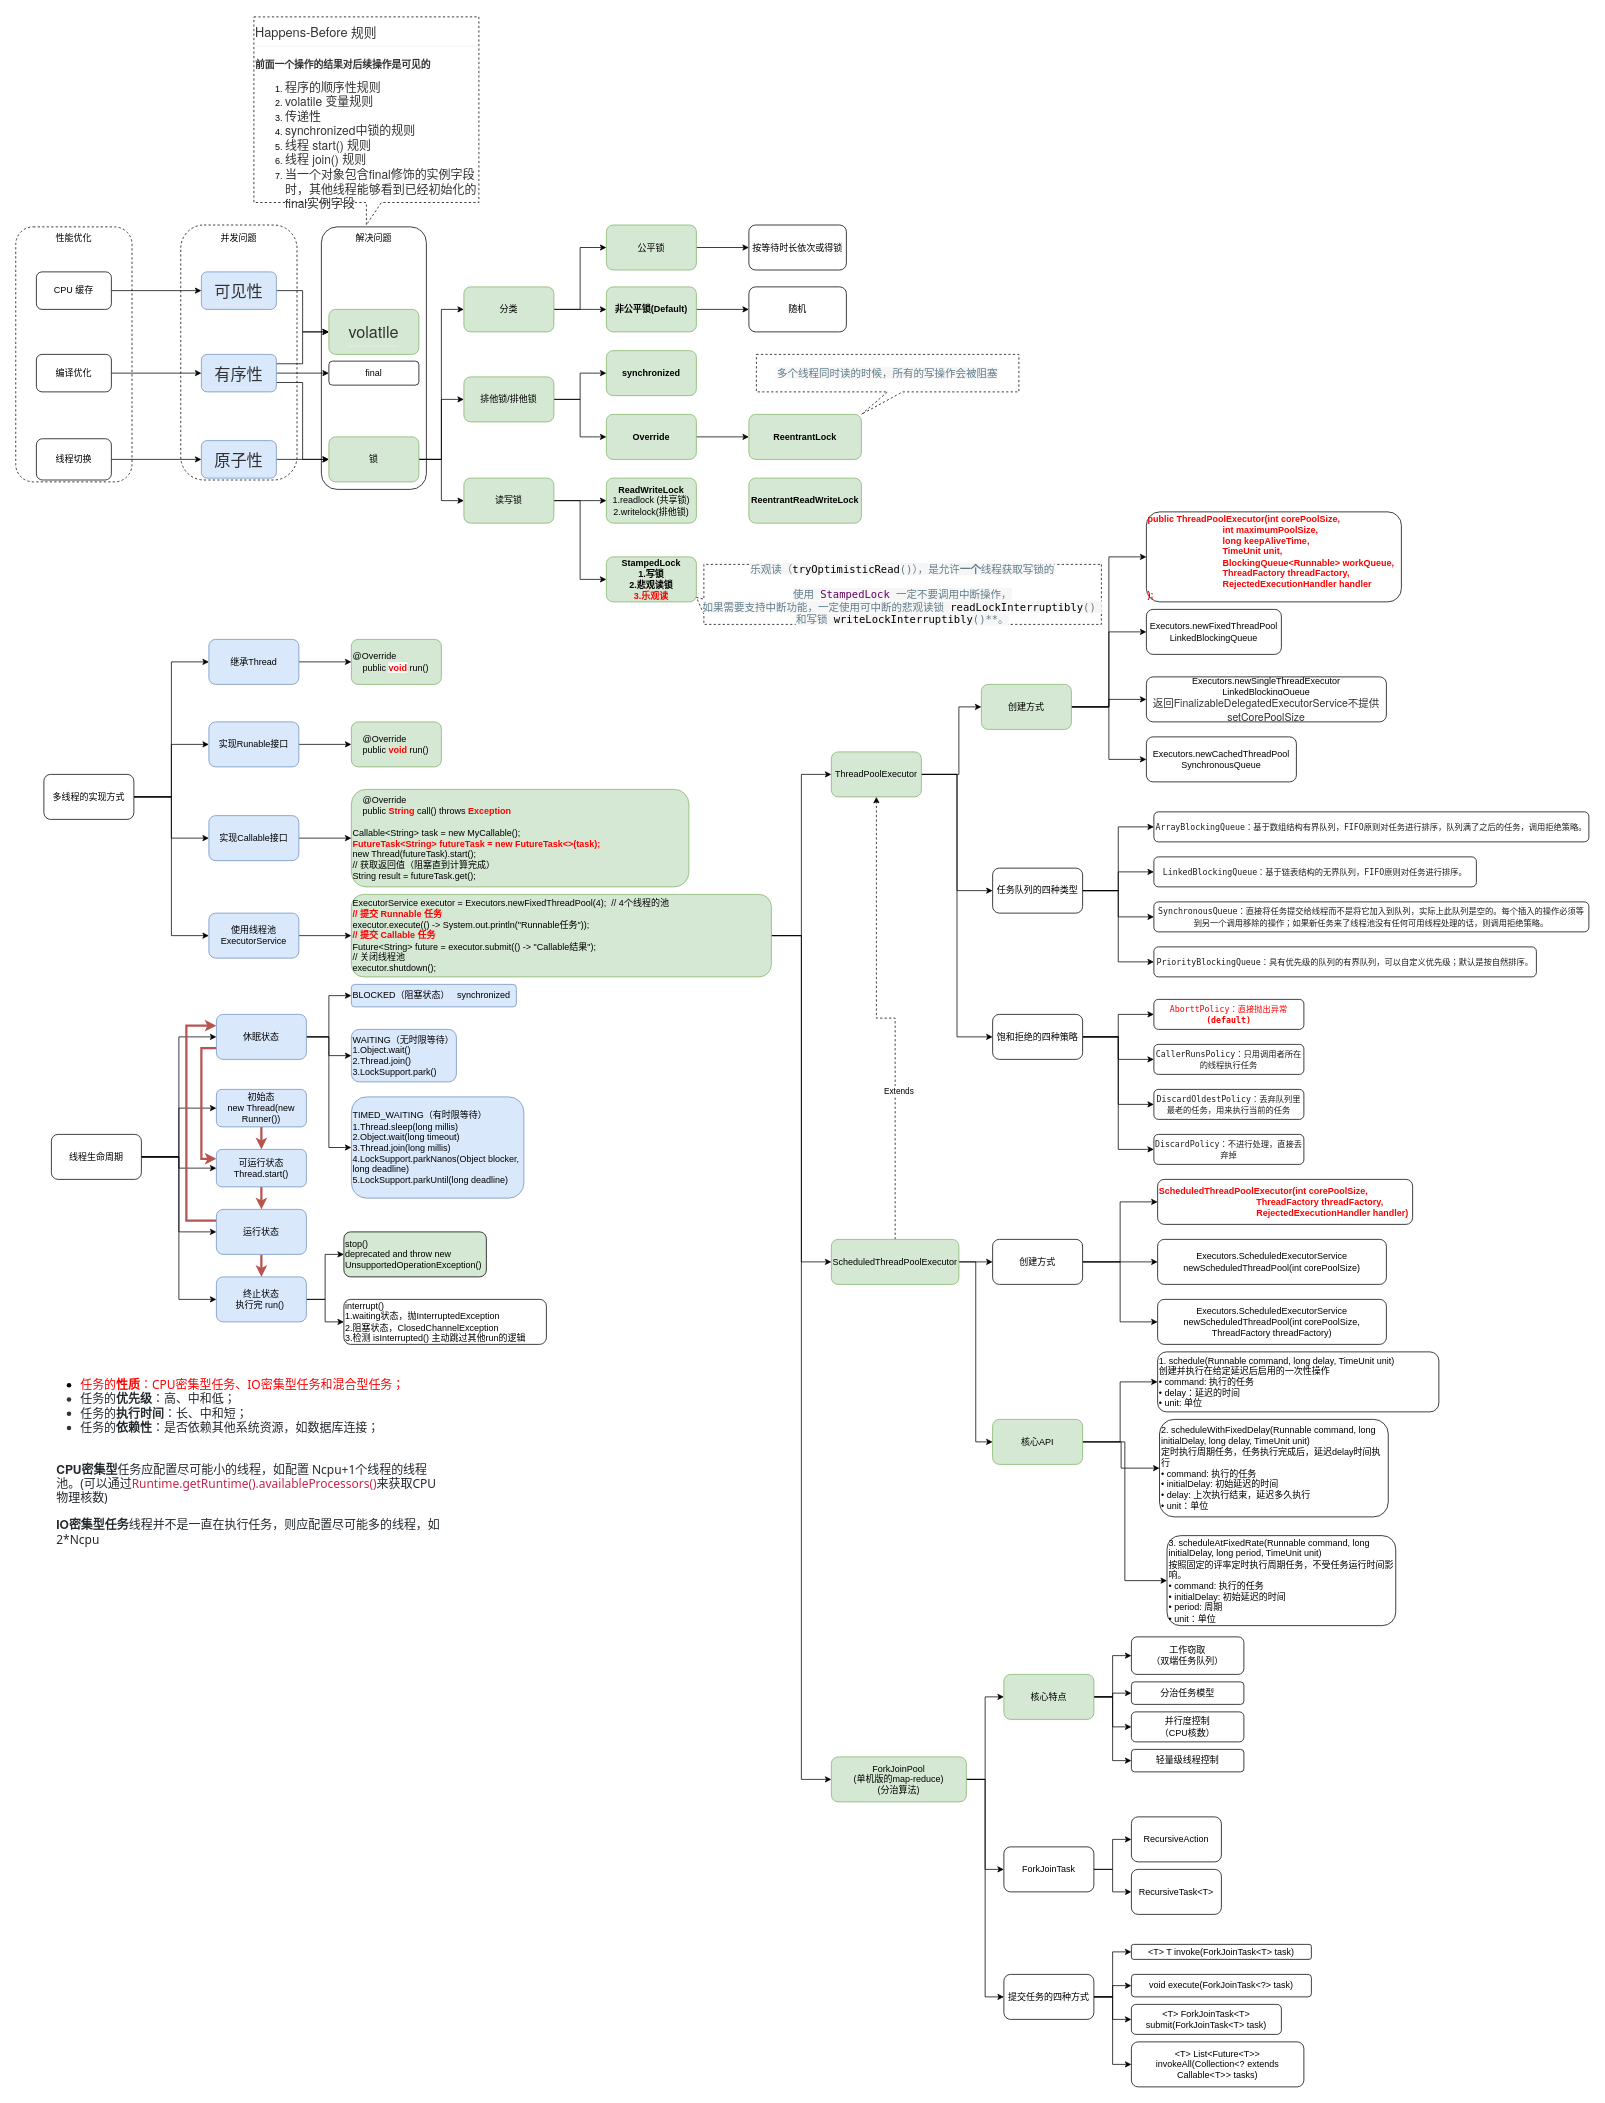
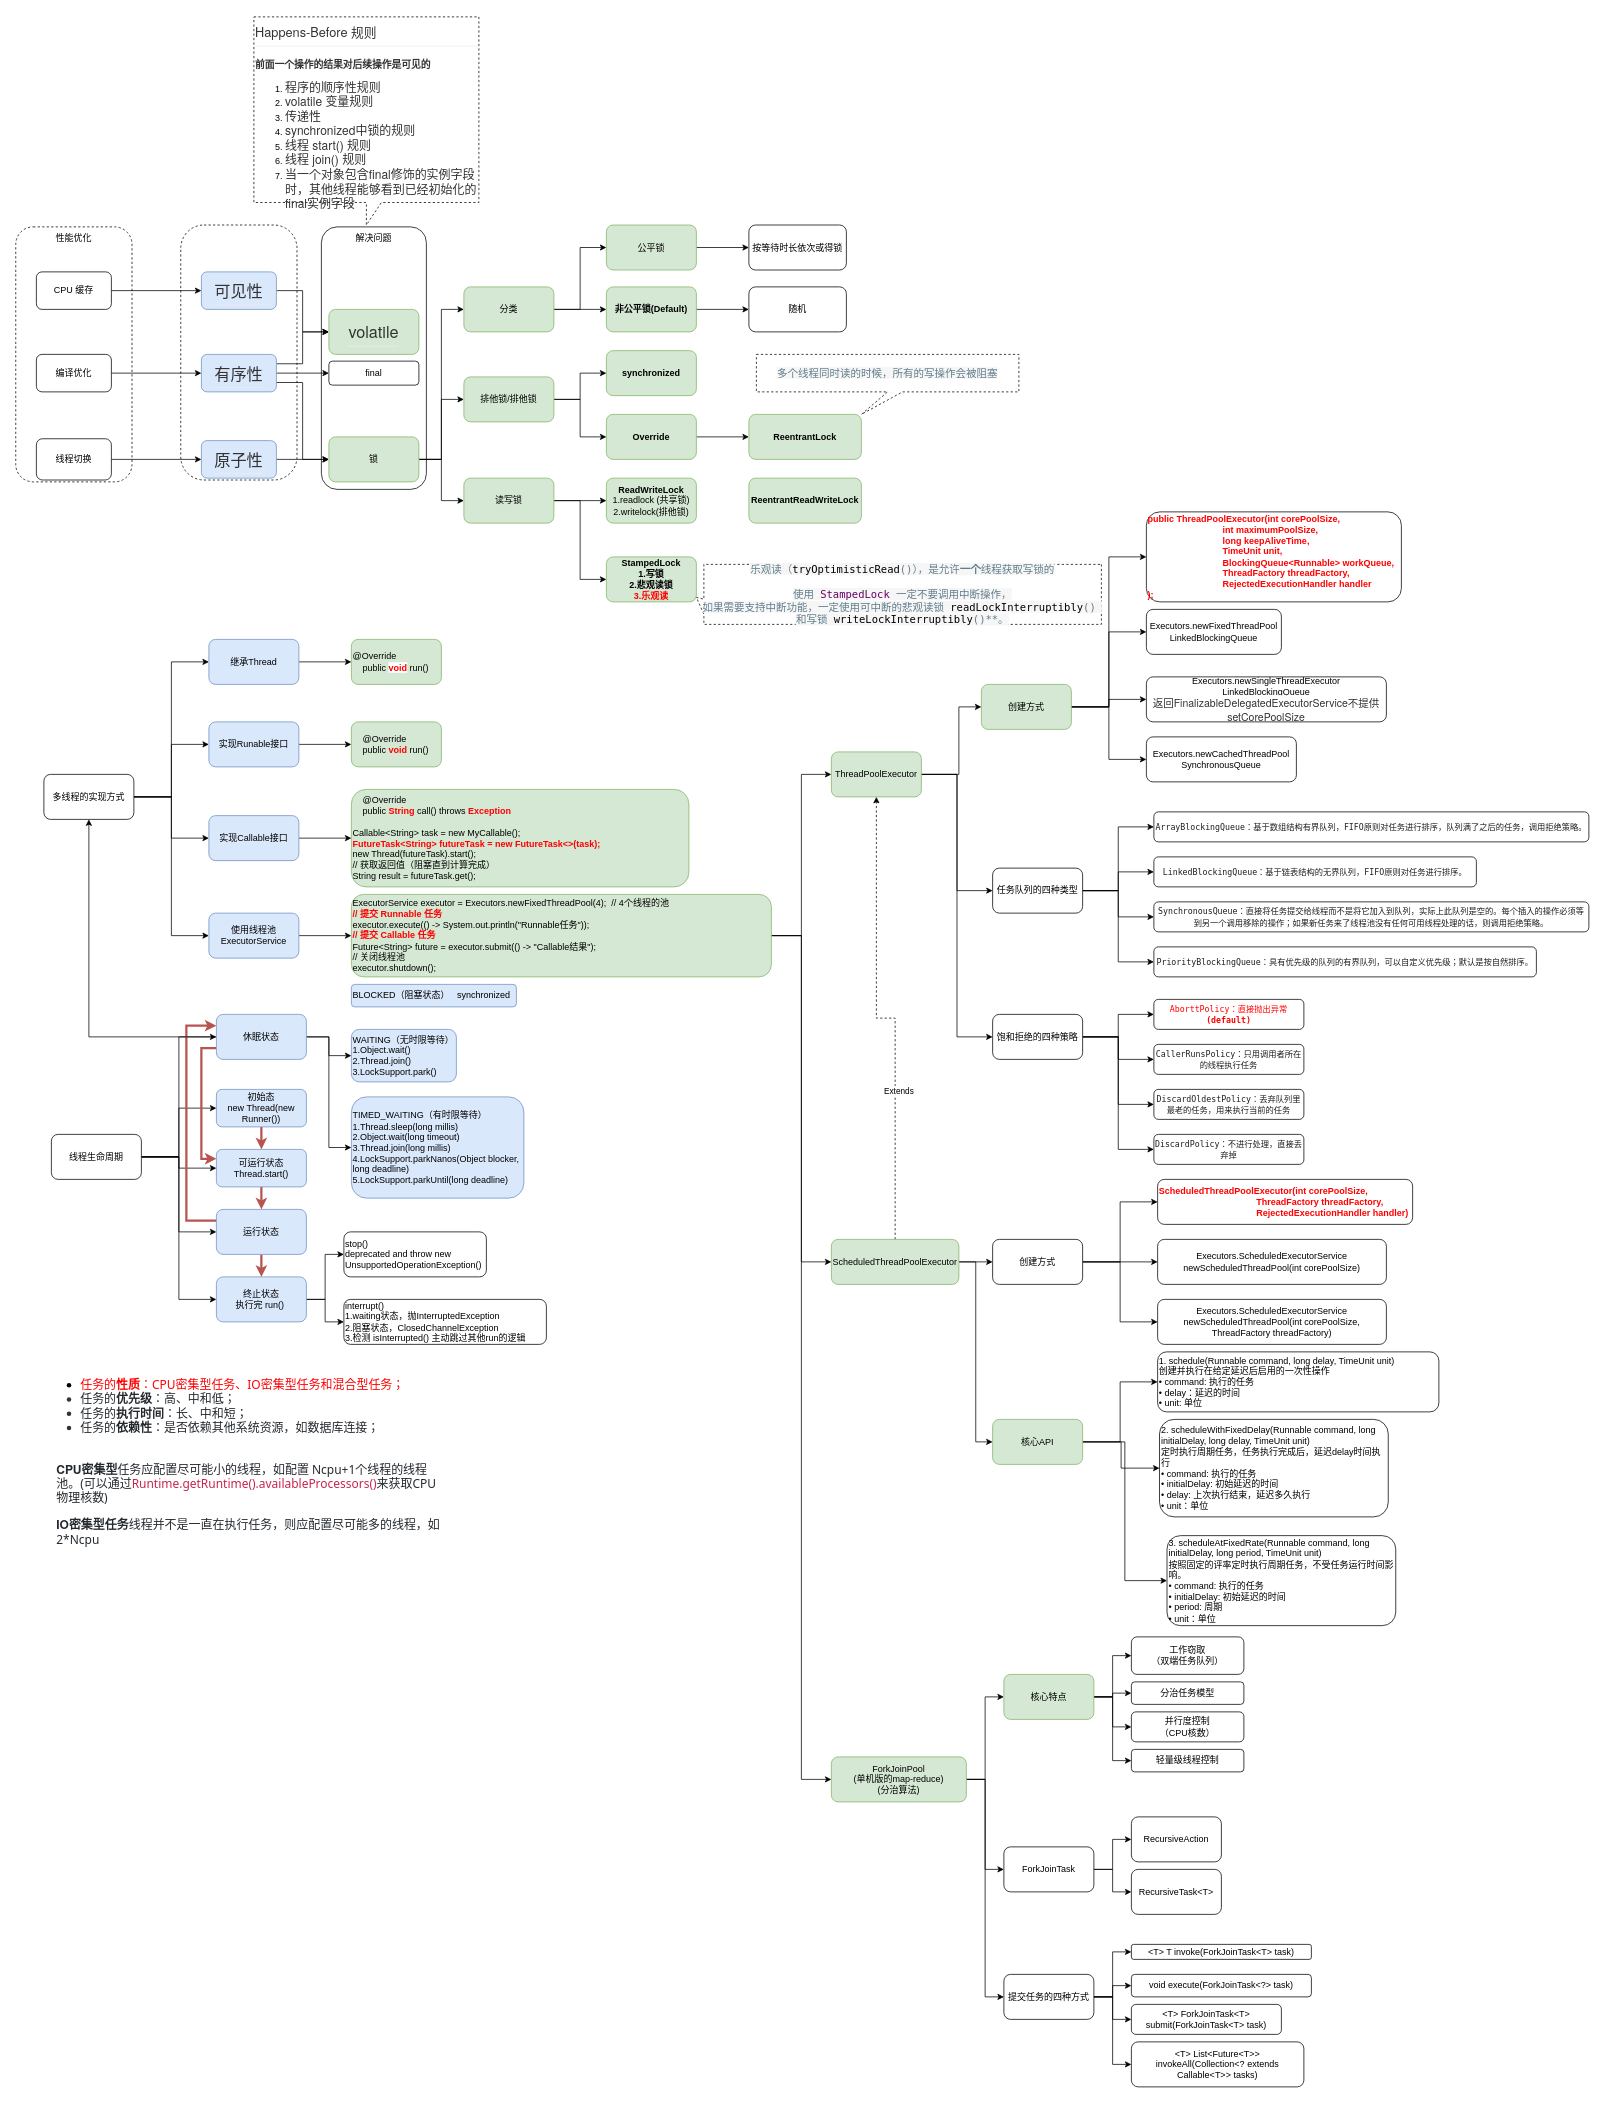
- <mxCell id="20" value="并发问题" style="text;strokeColor=none;align=center;fillColor=none;html=1;verticalAlign=middle;whiteSpace=wrap;rounded=0;" parent="1" vertex="1"><mxGeometry x="288" y="300" width="60" height="30" as="geometry" /></mxCell>
- <mxCell id="164" style="edgeStyle=orthogonalEdgeStyle;rounded=0;orthogonalLoop=1;jettySize=auto;html=1;entryX=0;entryY=0.5;entryDx=0;entryDy=0;" parent="1" source="167" target="171" edge="1"><mxGeometry relative="1" as="geometry" /></mxCell>
+ <mxCell id="164" style="edgeStyle=orthogonalEdgeStyle;rounded=0;orthogonalLoop=1;jettySize=auto;html=1;" parent="1" source="167" target="65" edge="1"><mxGeometry relative="1" as="geometry" /></mxCell>
- <mxCell id="174" value="stop()&lt;div&gt;deprecated and&amp;nbsp;throw new UnsupportedOperationException()&lt;/div&gt;" style="rounded=1;whiteSpace=wrap;html=1;align=left;fillColor=#d5e8d4;" parent="1" vertex="1"><mxGeometry x="458" y="1640" width="190" height="60" as="geometry" /></mxCell>
+ <mxCell id="174" value="stop()&lt;div&gt;deprecated and&amp;nbsp;throw new UnsupportedOperationException()&lt;/div&gt;" style="rounded=1;whiteSpace=wrap;html=1;align=left;" parent="1" vertex="1"><mxGeometry x="458" y="1640" width="190" height="60" as="geometry" /></mxCell>
